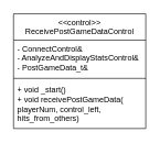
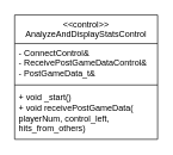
- <mxCell id="2" value="&lt;span style=&quot;font-weight: normal;&quot;&gt;&amp;lt;&amp;lt;control&amp;gt;&amp;gt;&lt;br&gt;ReceivePostGameDataControl&lt;br&gt;&lt;/span&gt;" style="swimlane;fontStyle=1;align=center;verticalAlign=top;childLayout=stackLayout;horizontal=1;startSize=40;horizontalStack=0;resizeParent=1;resizeParentMax=0;resizeLast=0;collapsible=1;marginBottom=0;whiteSpace=wrap;html=1;" vertex="1" parent="1"><mxGeometry x="20" y="20" width="200" height="174" as="geometry" /></mxCell>
+ <mxCell id="2" value="&lt;span style=&quot;font-weight: normal;&quot;&gt;&amp;lt;&amp;lt;control&amp;gt;&amp;gt;&lt;br&gt;AnalyzeAndDisplayStatsControl&lt;br&gt;&lt;/span&gt;" style="swimlane;fontStyle=1;align=center;verticalAlign=top;childLayout=stackLayout;horizontal=1;startSize=40;horizontalStack=0;resizeParent=1;resizeParentMax=0;resizeLast=0;collapsible=1;marginBottom=0;whiteSpace=wrap;html=1;" vertex="1" parent="1"><mxGeometry x="20" y="20" width="200" height="174" as="geometry" /></mxCell>
- <mxCell id="3" value="- ConnectControl&amp;amp;&lt;br&gt;- AnalyzeAndDisplayStatsControl&amp;amp;&lt;br&gt;- PostGameData_t&amp;amp;" style="text;strokeColor=none;fillColor=none;align=left;verticalAlign=top;spacingLeft=4;spacingRight=4;overflow=hidden;rotatable=0;points=[[0,0.5],[1,0.5]];portConstraint=eastwest;whiteSpace=wrap;html=1;" vertex="1" parent="2"><mxGeometry y="40" width="200" height="54" as="geometry" /></mxCell>
+ <mxCell id="3" value="- ConnectControl&amp;amp;&lt;br&gt;- ReceivePostGameDataControl&amp;amp;&lt;br&gt;- PostGameData_t&amp;amp;" style="text;strokeColor=none;fillColor=none;align=left;verticalAlign=top;spacingLeft=4;spacingRight=4;overflow=hidden;rotatable=0;points=[[0,0.5],[1,0.5]];portConstraint=eastwest;whiteSpace=wrap;html=1;" vertex="1" parent="2"><mxGeometry y="40" width="200" height="54" as="geometry" /></mxCell>
